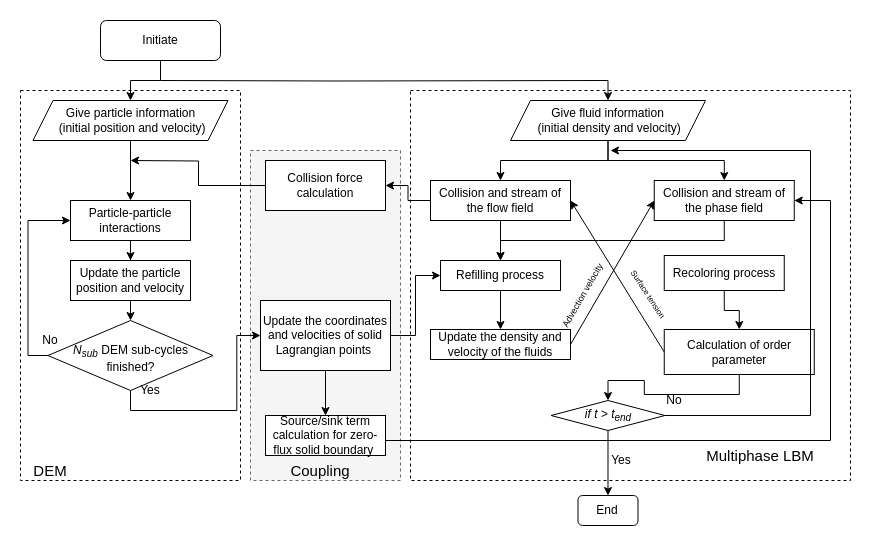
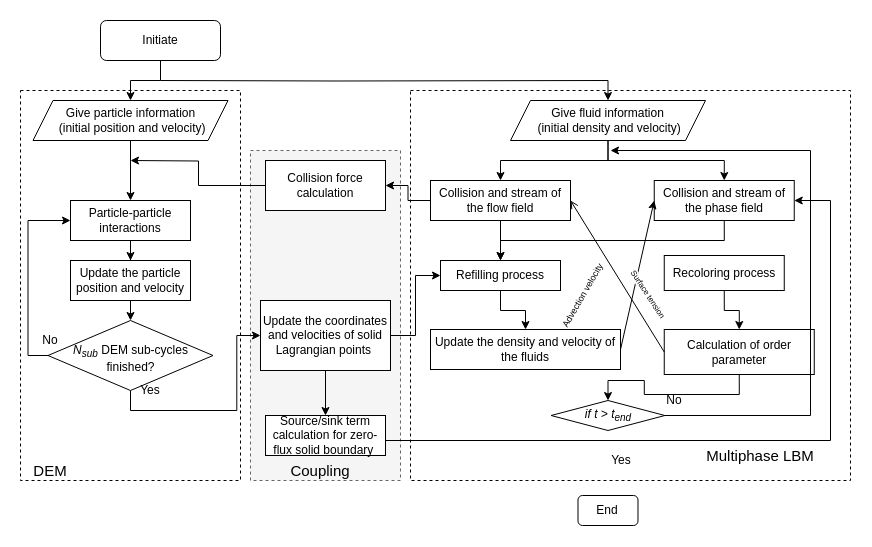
- <mxCell id="51" value="" style="endArrow=classic;html=1;exitX=0;exitY=0.5;exitDx=0;exitDy=0;entryX=1;entryY=0.5;entryDx=0;entryDy=0;" edge="1" parent="1" source="40" target="32"><mxGeometry width="50" height="50" relative="1" as="geometry"><mxPoint x="630" y="340" as="sourcePoint" /><mxPoint x="680" y="290" as="targetPoint" /></mxGeometry></mxCell>
+ <mxCell id="51" value="" style="endArrow=open;html=1;exitX=0;exitY=0.5;exitDx=0;exitDy=0;entryX=1;entryY=0.5;entryDx=0;entryDy=0;" edge="1" parent="1" source="40" target="32"><mxGeometry width="50" height="50" relative="1" as="geometry"><mxPoint x="630" y="340" as="sourcePoint" /><mxPoint x="680" y="290" as="targetPoint" /></mxGeometry></mxCell>
- <mxCell id="43" value="Update the density and velocity of the fluids" style="rounded=0;whiteSpace=wrap;html=1;" vertex="1" parent="1"><mxGeometry x="430" y="329" width="140" height="30" as="geometry" /></mxCell>
+ <mxCell id="43" value="Update the density and velocity of the fluids" style="rounded=0;whiteSpace=wrap;html=1;" vertex="1" parent="1"><mxGeometry x="430" y="329" width="190" height="40" as="geometry" /></mxCell>
- <mxCell id="44" style="edgeStyle=orthogonalEdgeStyle;rounded=0;orthogonalLoop=1;jettySize=auto;html=1;exitX=0.5;exitY=1;exitDx=0;exitDy=0;entryX=0.5;entryY=0;entryDx=0;entryDy=0;" edge="1" parent="1" source="46" target="47"><mxGeometry relative="1" as="geometry" /></mxCell>
